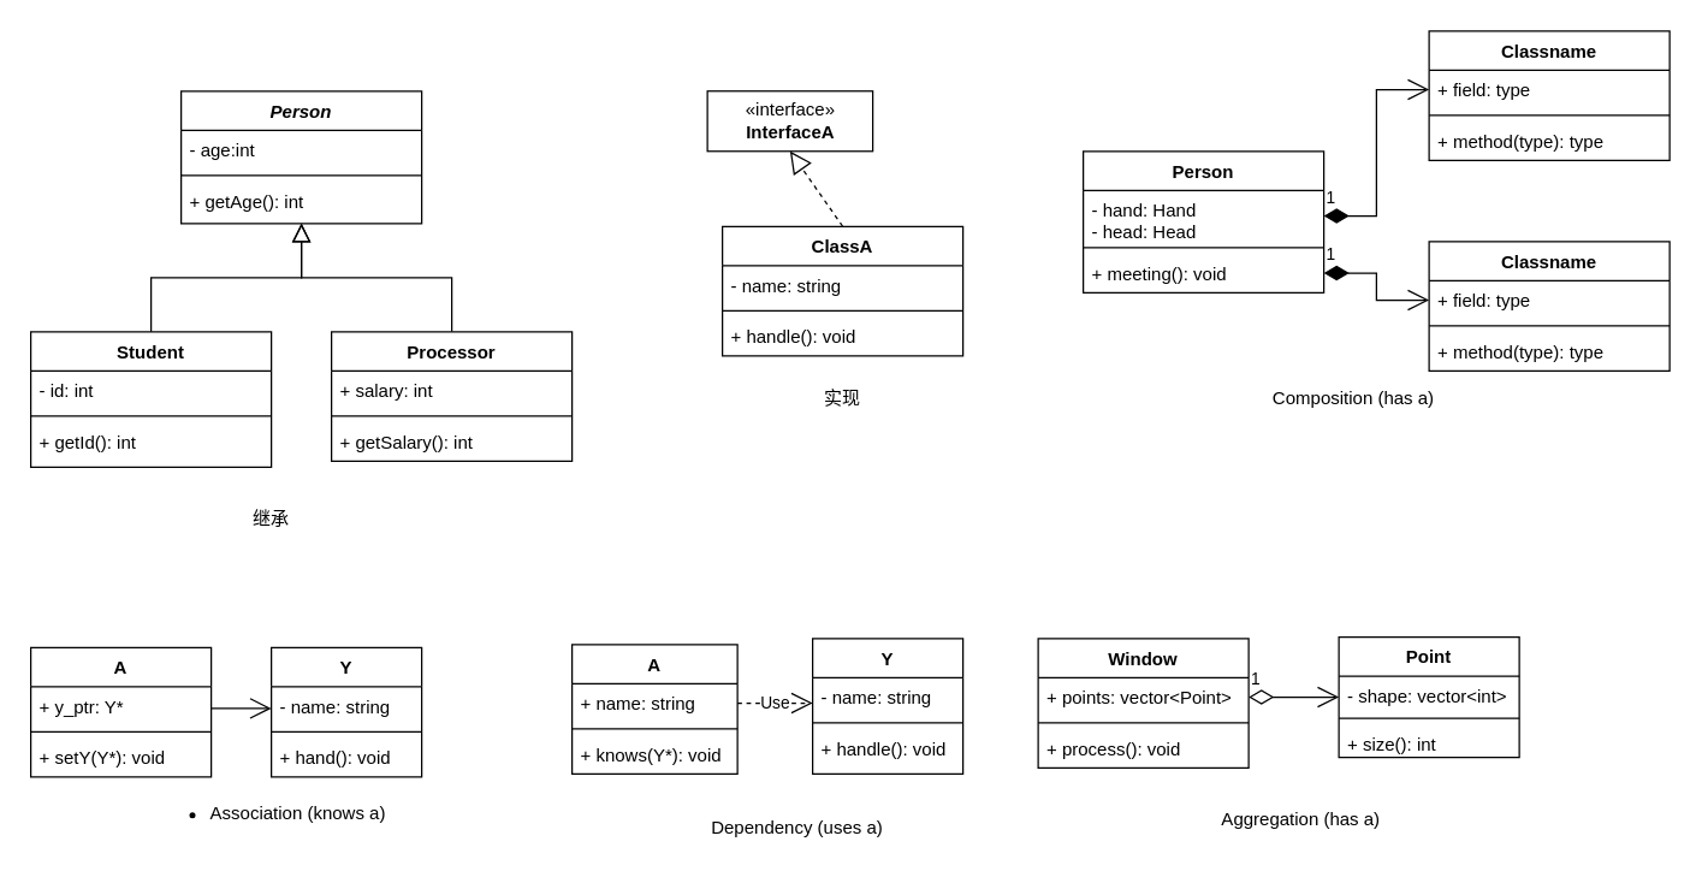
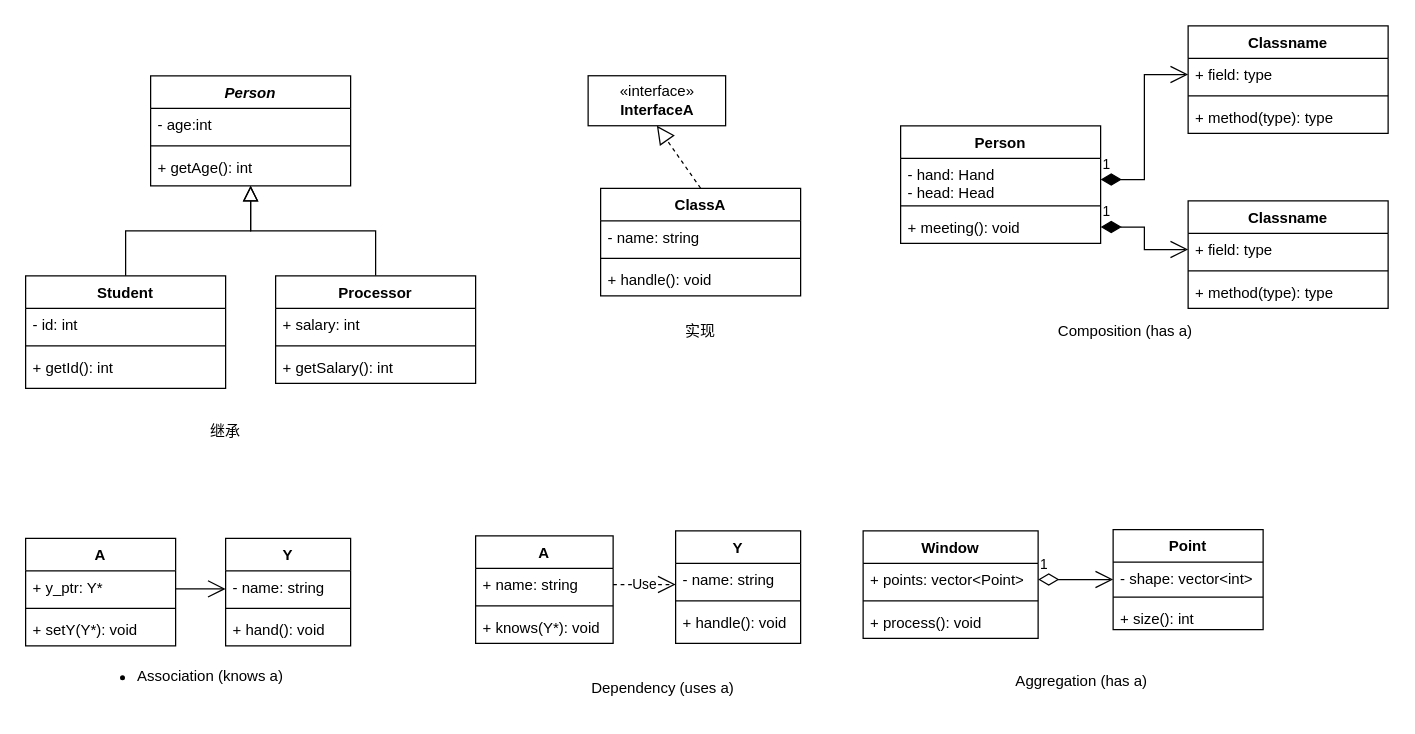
- <mxCell id="44" value="&lt;ul style=&quot;box-sizing: border-box; border: 0px; margin: 0px 0px 1.5em 3em; outline: 0px; padding: 0px; vertical-align: baseline; list-style-position: initial; list-style-image: initial; text-align: start;&quot;&gt;&lt;li style=&quot;border: 0px; margin: 0px; outline: 0px; padding: 0px; vertical-align: baseline;&quot;&gt;Association (knows a)&lt;/li&gt;&lt;/ul&gt;" style="text;html=1;strokeColor=none;fillColor=none;align=center;verticalAlign=middle;whiteSpace=wrap;rounded=0;" vertex="1" parent="1"><mxGeometry x="95" y="540" width="170" height="20" as="geometry" /></mxCell>
+ <mxCell id="44" value="&lt;ul style=&quot;box-sizing: border-box; border: 0px; margin: 0px 0px 1.5em 3em; outline: 0px; padding: 0px; vertical-align: baseline; list-style-position: initial; list-style-image: initial; text-align: start;&quot;&gt;&lt;li style=&quot;border: 0px; margin: 0px; outline: 0px; padding: 0px; vertical-align: baseline;&quot;&gt;Association (knows a)&lt;/li&gt;&lt;/ul&gt;" style="text;html=1;strokeColor=none;fillColor=none;align=center;verticalAlign=middle;whiteSpace=wrap;rounded=0;" vertex="1" parent="1"><mxGeometry x="65" y="540" width="170" height="20" as="geometry" /></mxCell>
